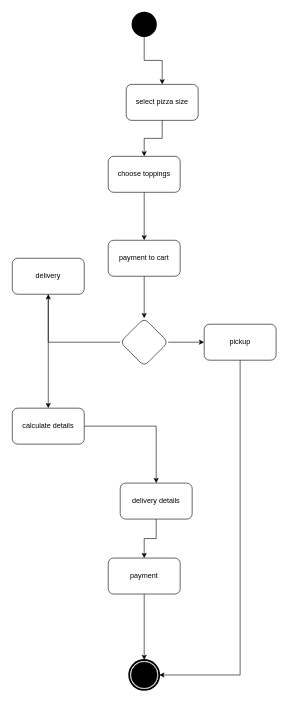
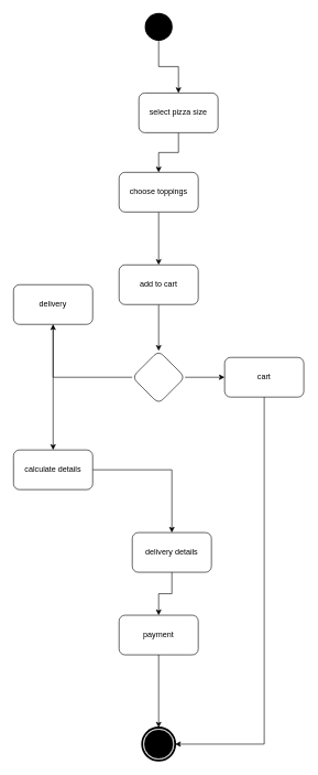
- <mxCell id="9" value="payment to cart" style="rounded=1;whiteSpace=wrap;html=1;" vertex="1" parent="1"><mxGeometry x="180" y="400" width="120" height="60" as="geometry" /></mxCell>
+ <mxCell id="9" value="add to cart" style="rounded=1;whiteSpace=wrap;html=1;" vertex="1" parent="1"><mxGeometry x="180" y="400" width="120" height="60" as="geometry" /></mxCell>
- <mxCell id="19" value="pickup" style="whiteSpace=wrap;html=1;rounded=1;" vertex="1" parent="1"><mxGeometry x="340" y="540" width="120" height="60" as="geometry" /></mxCell>
+ <mxCell id="19" value="cart" style="whiteSpace=wrap;html=1;rounded=1;" vertex="1" parent="1"><mxGeometry x="340" y="540" width="120" height="60" as="geometry" /></mxCell>
